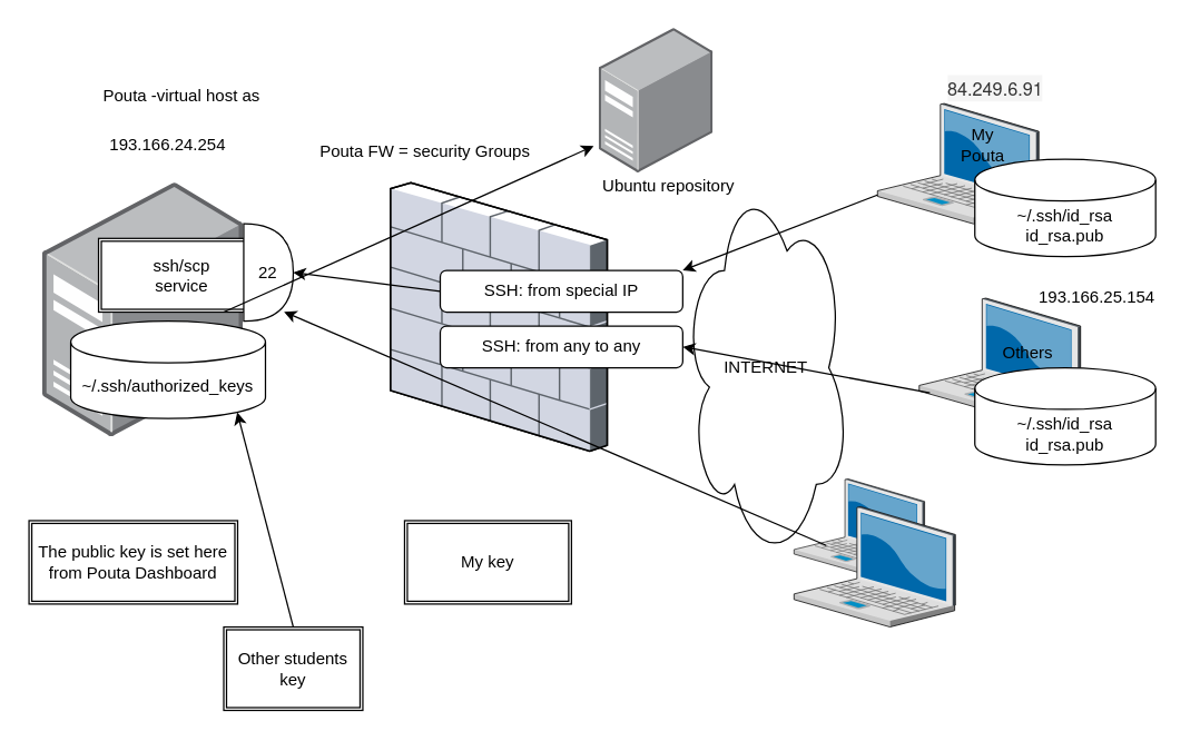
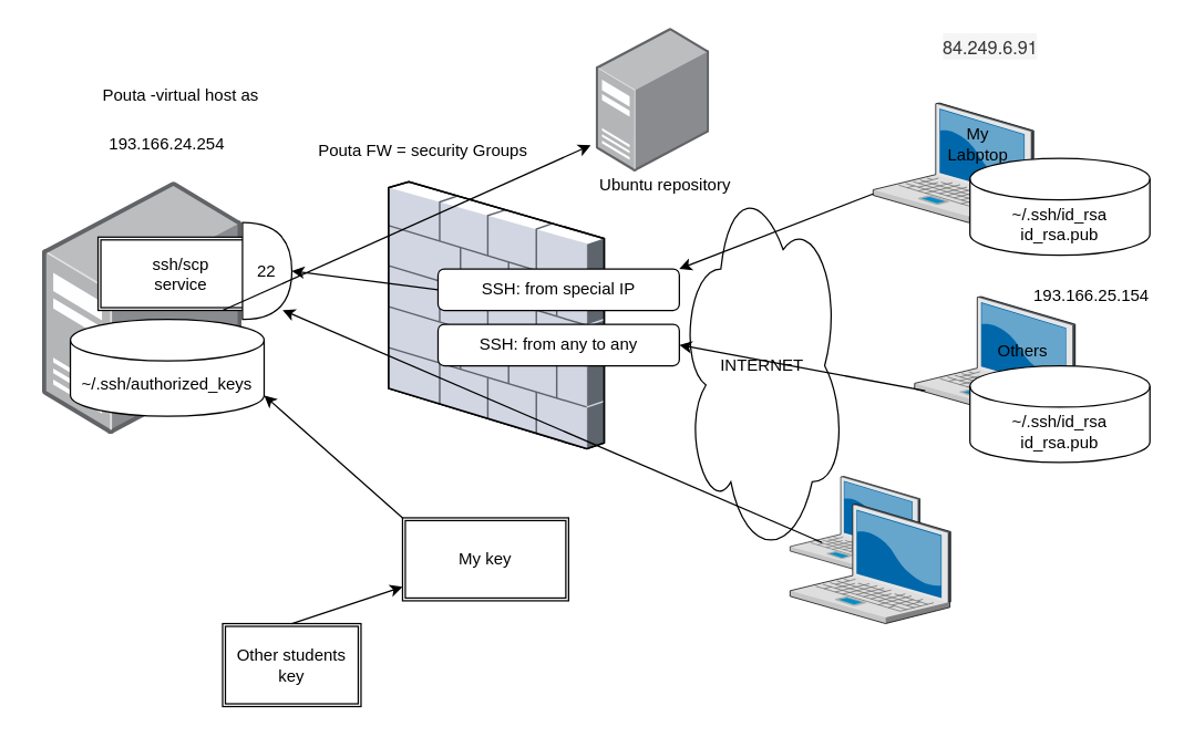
- <mxCell id="15" value="&lt;span style=&quot;color: rgb(51 , 51 , 51) ; font-family: &amp;#34;helvetica neue&amp;#34; , &amp;#34;helvetica&amp;#34; , &amp;#34;arial&amp;#34; , sans-serif ; font-size: 13px ; background-color: rgb(245 , 245 , 245)&quot;&gt;84.249.6.91&lt;/span&gt;" style="text;html=1;strokeColor=none;fillColor=none;align=center;verticalAlign=middle;whiteSpace=wrap;rounded=0;" vertex="1" parent="1"><mxGeometry x="660" y="54" width="110" height="20" as="geometry" /></mxCell>
+ <mxCell id="15" value="&lt;span style=&quot;color: rgb(51 , 51 , 51) ; font-family: &amp;#34;helvetica neue&amp;#34; , &amp;#34;helvetica&amp;#34; , &amp;#34;arial&amp;#34; , sans-serif ; font-size: 13px ; background-color: rgb(245 , 245 , 245)&quot;&gt;84.249.6.91&lt;/span&gt;" style="text;html=1;strokeColor=none;fillColor=none;align=center;verticalAlign=middle;whiteSpace=wrap;rounded=0;" vertex="1" parent="1"><mxGeometry x="660" y="24" width="110" height="20" as="geometry" /></mxCell>
- <mxCell id="6" value="My Pouta" style="text;html=1;strokeColor=none;fillColor=none;align=center;verticalAlign=middle;whiteSpace=wrap;rounded=0;" vertex="1" parent="1"><mxGeometry x="686" y="94" width="40" height="20" as="geometry" /></mxCell>
+ <mxCell id="6" value="My Labptop" style="text;html=1;strokeColor=none;fillColor=none;align=center;verticalAlign=middle;whiteSpace=wrap;rounded=0;" vertex="1" parent="1"><mxGeometry x="686" y="94" width="40" height="20" as="geometry" /></mxCell>
+ <mxCell id="23" value="" style="endArrow=classic;html=1;entryX=1;entryY=1;entryDx=0;entryDy=-15;entryPerimeter=0;exitX=0;exitY=0;exitDx=0;exitDy=0;" edge="1" parent="1" source="21" target="13"><mxGeometry width="50" height="50" relative="1" as="geometry"><mxPoint x="390" y="354" as="sourcePoint" /><mxPoint x="500" y="204" as="targetPoint" /><Array as="points" /></mxGeometry></mxCell>
- <mxCell id="22" value="" style="endArrow=classic;html=1;exitX=0.5;exitY=0;exitDx=0;exitDy=0;entryX=0.855;entryY=1;entryDx=0;entryDy=-4.35;entryPerimeter=0;" edge="1" parent="1" source="20" target="13"><mxGeometry width="50" height="50" relative="1" as="geometry"><mxPoint x="240" y="394" as="sourcePoint" /><mxPoint x="180" y="314" as="targetPoint" /></mxGeometry></mxCell>
+ <mxCell id="22" value="" style="endArrow=classic;html=1;exitX=0.5;exitY=0;exitDx=0;exitDy=0;" edge="1" parent="1" source="20" target="21"><mxGeometry width="50" height="50" relative="1" as="geometry"><mxPoint x="240" y="394" as="sourcePoint" /><mxPoint x="180" y="314" as="targetPoint" /></mxGeometry></mxCell>
- <mxCell id="19" value="The public key is set here&lt;br&gt;from Pouta Dashboard" style="shape=ext;double=1;rounded=0;whiteSpace=wrap;html=1;" vertex="1" parent="1"><mxGeometry x="20" y="374" width="150" height="60" as="geometry" /></mxCell>
